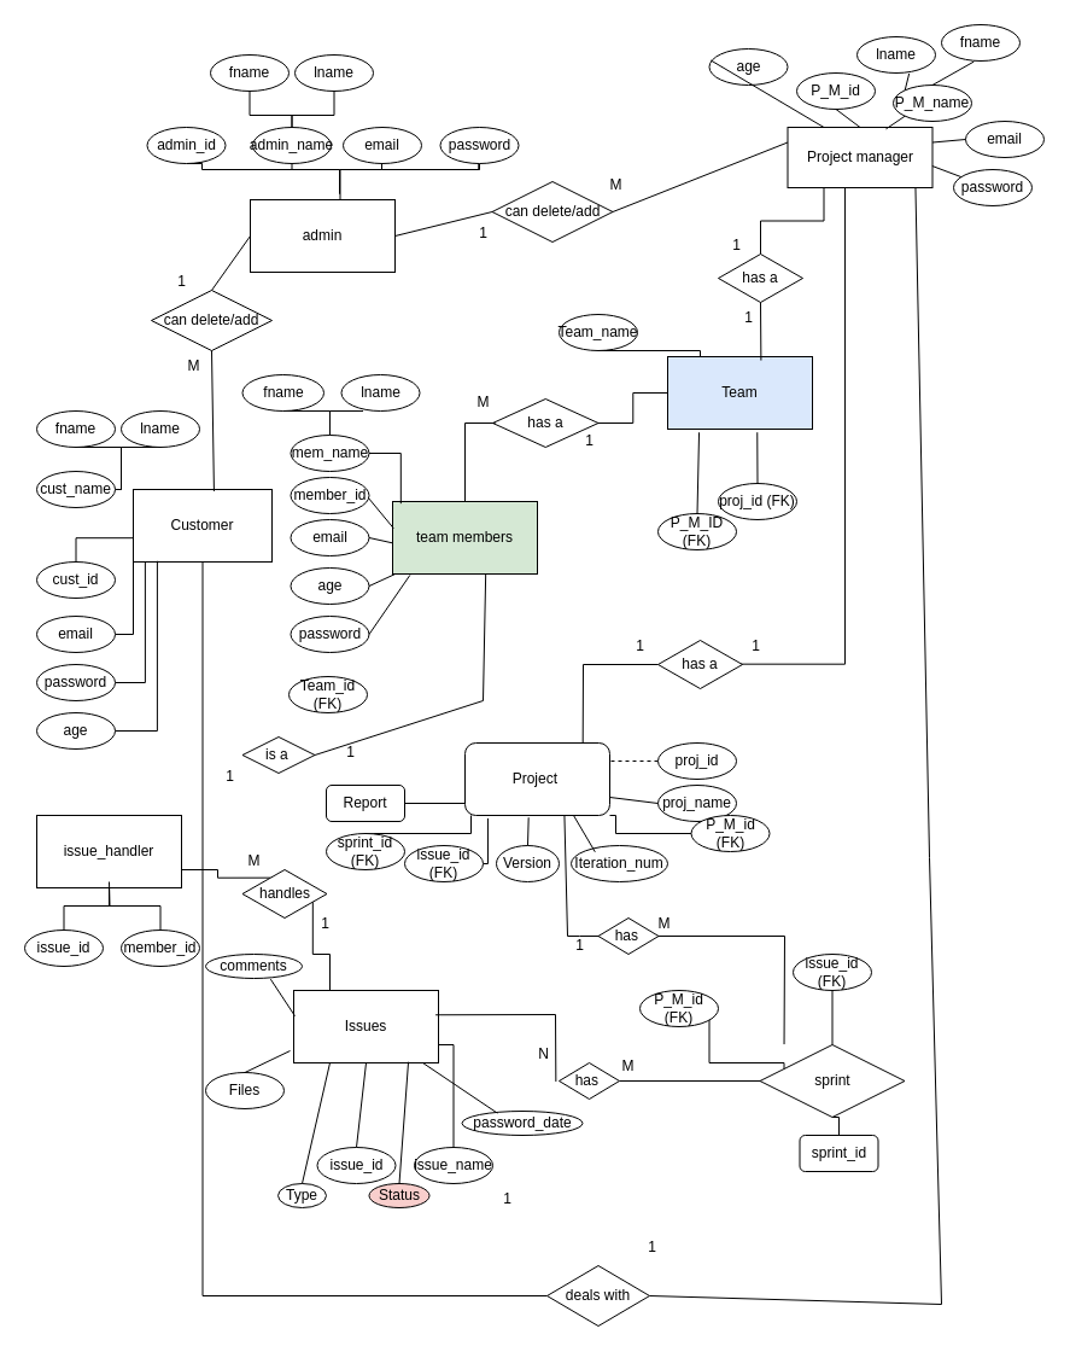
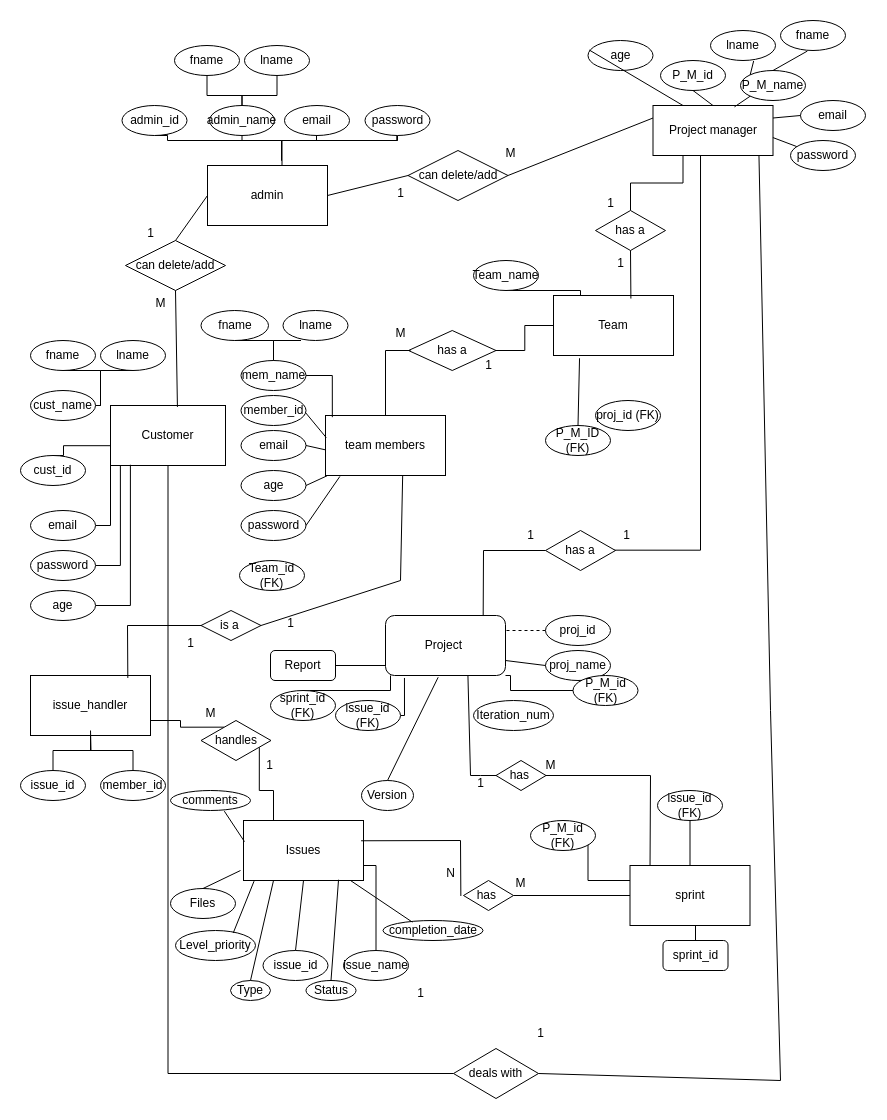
- <mxCell id="61" value="Team_name" style="ellipse;whiteSpace=wrap;html=1;" parent="1" vertex="1"><mxGeometry x="463" y="260" width="65" height="30" as="geometry" /></mxCell>
+ <mxCell id="61" value="Team_name" style="ellipse;whiteSpace=wrap;html=1;" parent="1" vertex="1"><mxGeometry x="473" y="260" width="65" height="30" as="geometry" /></mxCell>
- <mxCell id="57" value="Team" style="rounded=0;whiteSpace=wrap;html=1;fillColor=#dae8fc;" parent="1" vertex="1"><mxGeometry x="553" y="295" width="120" height="60" as="geometry" /></mxCell>
+ <mxCell id="57" value="Team" style="rounded=0;whiteSpace=wrap;html=1;" parent="1" vertex="1"><mxGeometry x="553" y="295" width="120" height="60" as="geometry" /></mxCell>
- <mxCell id="113" value="" style="endArrow=none;html=1;rounded=0;exitX=0.5;exitY=0;exitDx=0;exitDy=0;entryX=0.619;entryY=1.045;entryDx=0;entryDy=0;entryPerimeter=0;" parent="1" source="46" target="57" edge="1"><mxGeometry width="50" height="50" relative="1" as="geometry"><mxPoint x="580" y="400" as="sourcePoint" /><mxPoint x="628" y="360" as="targetPoint" /></mxGeometry></mxCell>
- <mxCell id="5" value="team members" style="rounded=0;whiteSpace=wrap;html=1;fillColor=#d5e8d4;" parent="1" vertex="1"><mxGeometry x="325" y="415" width="120" height="60" as="geometry" /></mxCell>
+ <mxCell id="5" value="team members" style="rounded=0;whiteSpace=wrap;html=1;" parent="1" vertex="1"><mxGeometry x="325" y="415" width="120" height="60" as="geometry" /></mxCell>
- <mxCell id="25" value="cust_id" style="ellipse;whiteSpace=wrap;html=1;" parent="1" vertex="1"><mxGeometry x="30" y="465" width="65" height="30" as="geometry" /></mxCell>
+ <mxCell id="25" value="cust_id" style="ellipse;whiteSpace=wrap;html=1;" parent="1" vertex="1"><mxGeometry x="20" y="455" width="65" height="30" as="geometry" /></mxCell>
+ <mxCell id="162" value="" style="endArrow=none;html=1;rounded=0;exitX=0.811;exitY=0.041;exitDx=0;exitDy=0;exitPerimeter=0;entryX=0;entryY=0.5;entryDx=0;entryDy=0;" edge="1" parent="1" source="115" target="161"><mxGeometry relative="1" as="geometry"><mxPoint x="230" y="580" as="sourcePoint" /><mxPoint x="390" y="580" as="targetPoint" /><Array as="points"><mxPoint x="127" y="625" /></Array></mxGeometry></mxCell>
- <mxCell id="82" value="" style="endArrow=none;html=1;rounded=0;exitX=0.248;exitY=0.176;exitDx=0;exitDy=0;exitPerimeter=0;entryX=0.75;entryY=1;entryDx=0;entryDy=0;" parent="1" source="80" target="2" edge="1"><mxGeometry width="50" height="50" relative="1" as="geometry"><mxPoint x="500" y="810" as="sourcePoint" /><mxPoint x="550" y="760" as="targetPoint" /></mxGeometry></mxCell>
- <mxCell id="79" value="Version" style="ellipse;whiteSpace=wrap;html=1;" parent="1" vertex="1"><mxGeometry x="411" y="700" width="52" height="30" as="geometry" /></mxCell>
+ <mxCell id="79" value="Version" style="ellipse;whiteSpace=wrap;html=1;" parent="1" vertex="1"><mxGeometry x="361" y="780" width="52" height="30" as="geometry" /></mxCell>
- <mxCell id="13" value="sprint" style="rhombus;whiteSpace=wrap;html=1;" parent="1" vertex="1"><mxGeometry x="629.5" y="865" width="120" height="60" as="geometry" /></mxCell>
+ <mxCell id="13" value="sprint" style="rounded=0;whiteSpace=wrap;html=1;" parent="1" vertex="1"><mxGeometry x="629.5" y="865" width="120" height="60" as="geometry" /></mxCell>
+ <mxCell id="90" value="" style="endArrow=none;html=1;rounded=0;exitX=0.722;exitY=0.081;exitDx=0;exitDy=0;exitPerimeter=0;entryX=0.088;entryY=1.011;entryDx=0;entryDy=0;entryPerimeter=0;" parent="1" source="86" target="10" edge="1"><mxGeometry width="50" height="50" relative="1" as="geometry"><mxPoint x="300" y="940" as="sourcePoint" /><mxPoint x="350" y="890" as="targetPoint" /></mxGeometry></mxCell>
- <mxCell id="87" value="password_date" style="ellipse;whiteSpace=wrap;html=1;" parent="1" vertex="1"><mxGeometry x="382.5" y="920" width="100" height="20" as="geometry" /></mxCell>
+ <mxCell id="87" value="completion_date" style="ellipse;whiteSpace=wrap;html=1;" parent="1" vertex="1"><mxGeometry x="382.5" y="920" width="100" height="20" as="geometry" /></mxCell>
+ <mxCell id="86" value="Level_priority" style="ellipse;whiteSpace=wrap;html=1;" parent="1" vertex="1"><mxGeometry x="175" y="930" width="80" height="30" as="geometry" /></mxCell>
- <mxCell id="85" value="Status" style="ellipse;whiteSpace=wrap;html=1;fillColor=#f8cecc;" parent="1" vertex="1"><mxGeometry x="305.5" y="980" width="50" height="20" as="geometry" /></mxCell>
+ <mxCell id="85" value="Status" style="ellipse;whiteSpace=wrap;html=1;" parent="1" vertex="1"><mxGeometry x="305.5" y="980" width="50" height="20" as="geometry" /></mxCell>
